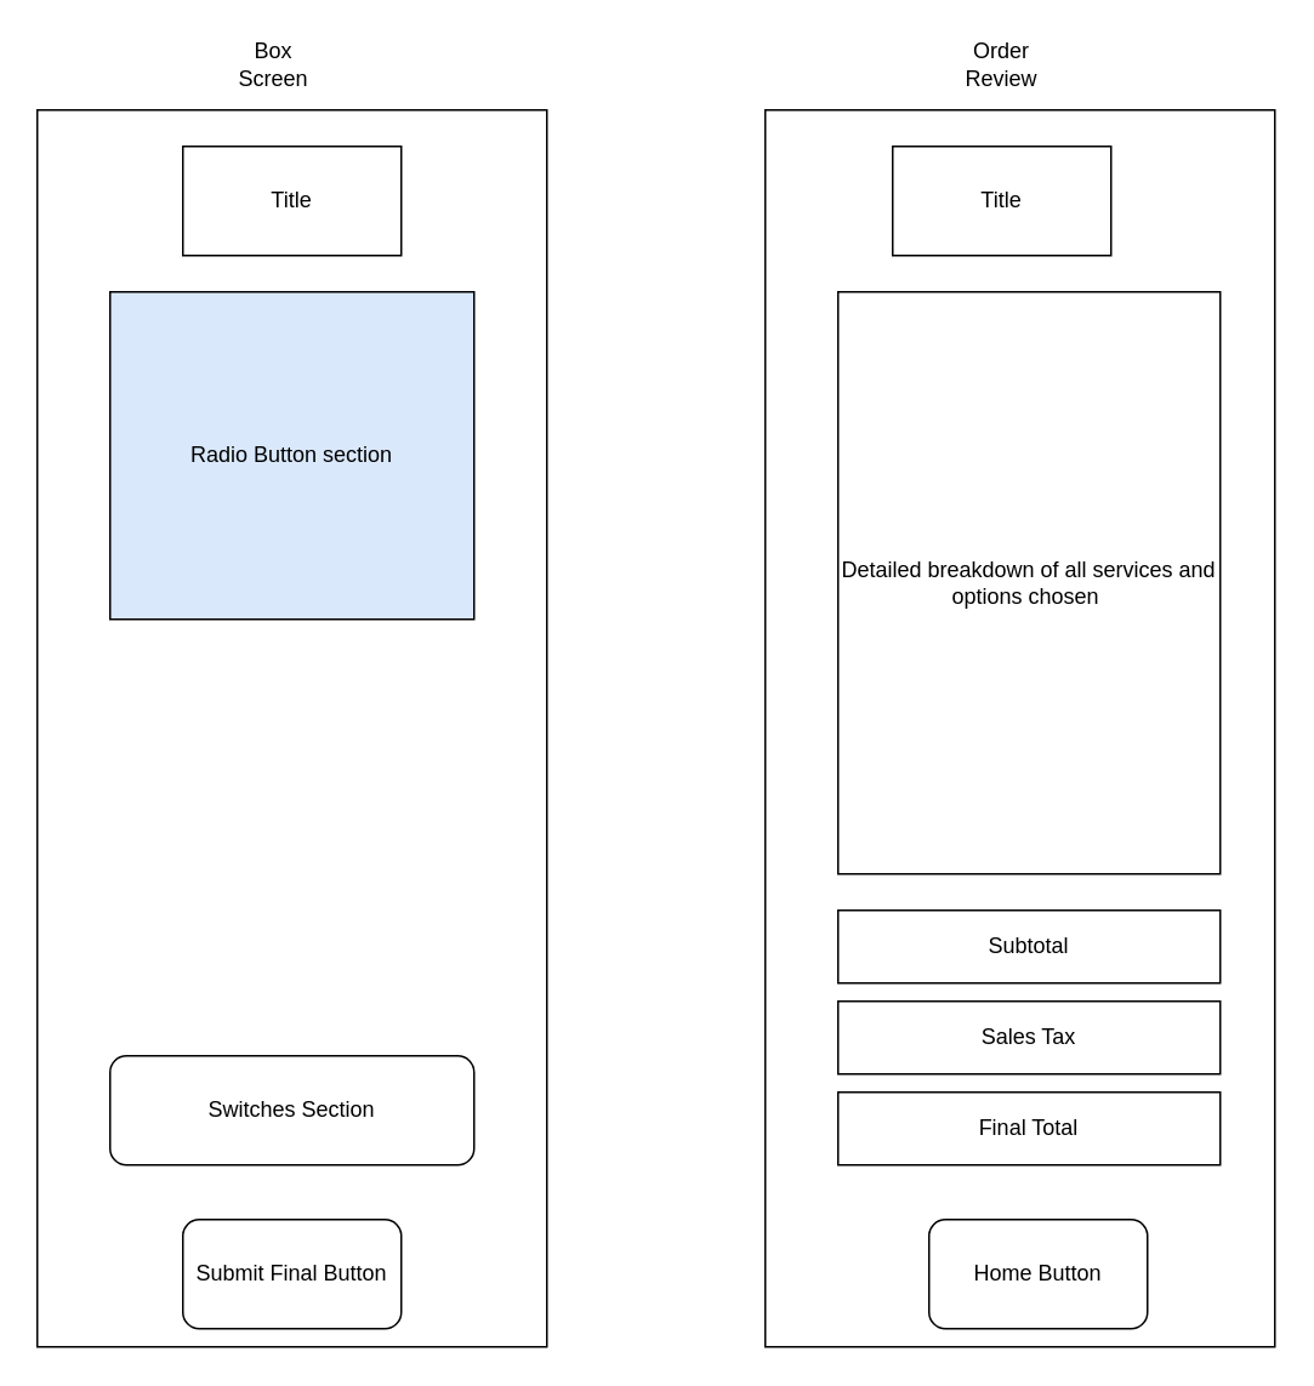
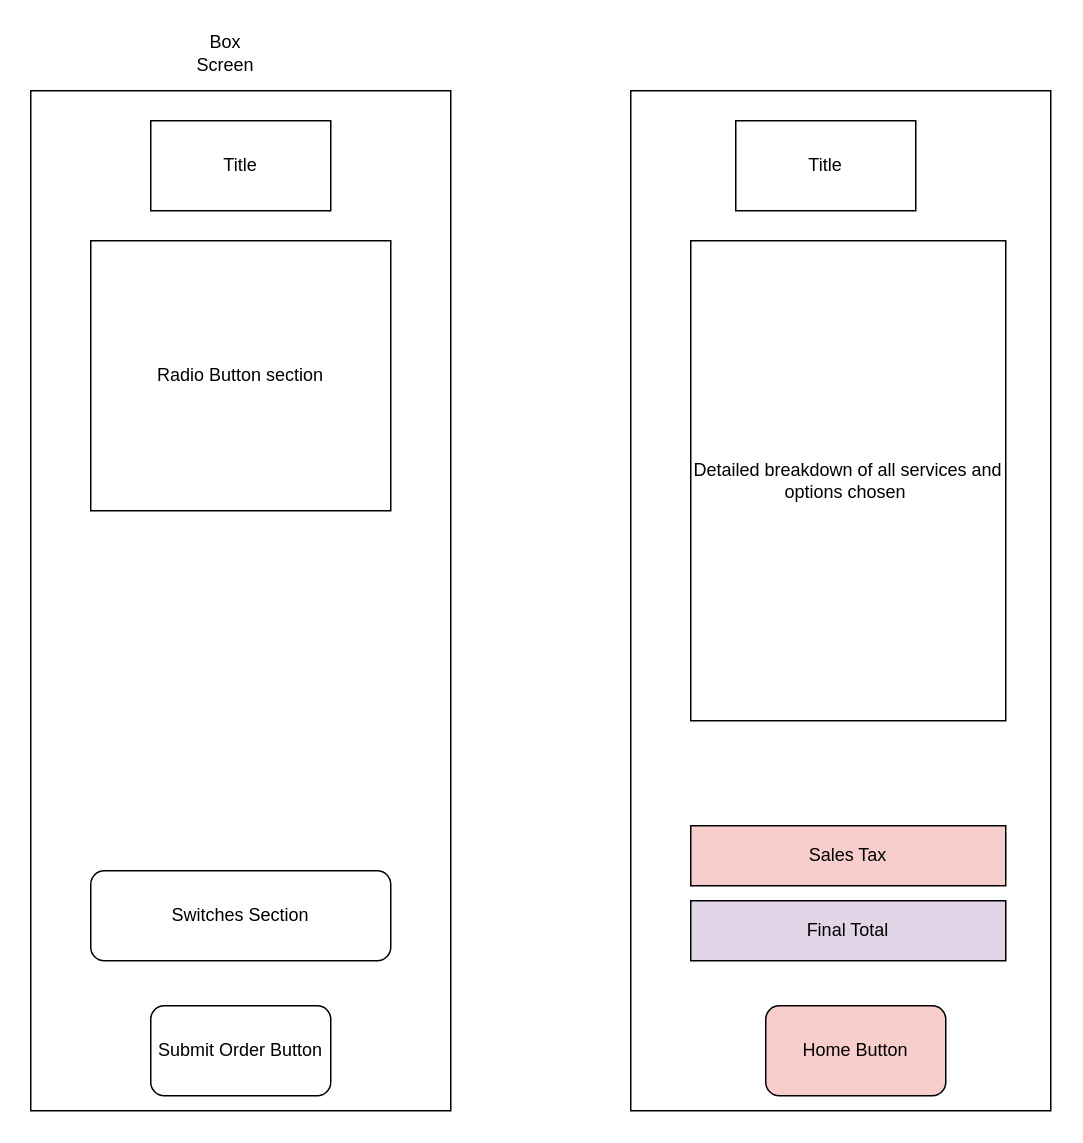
- <mxCell id="5" value="Order Review" style="text;html=1;align=center;verticalAlign=middle;whiteSpace=wrap;rounded=0;" vertex="1" parent="1"><mxGeometry x="520" y="20" width="60" height="30" as="geometry" /></mxCell>
- <mxCell id="8" value="Radio Button section" style="rounded=0;whiteSpace=wrap;html=1;fillColor=#dae8fc;" vertex="1" parent="1"><mxGeometry x="60" y="160" width="200" height="180" as="geometry" /></mxCell>
+ <mxCell id="8" value="Radio Button section" style="rounded=0;whiteSpace=wrap;html=1;" vertex="1" parent="1"><mxGeometry x="60" y="160" width="200" height="180" as="geometry" /></mxCell>
- <mxCell id="12" value="Subtotal" style="rounded=0;whiteSpace=wrap;html=1;" vertex="1" parent="1"><mxGeometry x="460" y="500" width="210" height="40" as="geometry" /></mxCell>
- <mxCell id="13" value="Sales Tax" style="rounded=0;whiteSpace=wrap;html=1;" vertex="1" parent="1"><mxGeometry x="460" y="550" width="210" height="40" as="geometry" /></mxCell>
+ <mxCell id="13" value="Sales Tax" style="rounded=0;whiteSpace=wrap;html=1;fillColor=#f8cecc;" vertex="1" parent="1"><mxGeometry x="460" y="550" width="210" height="40" as="geometry" /></mxCell>
- <mxCell id="14" value="Final Total" style="rounded=0;whiteSpace=wrap;html=1;" vertex="1" parent="1"><mxGeometry x="460" y="600" width="210" height="40" as="geometry" /></mxCell>
+ <mxCell id="14" value="Final Total" style="rounded=0;whiteSpace=wrap;html=1;fillColor=#e1d5e7;" vertex="1" parent="1"><mxGeometry x="460" y="600" width="210" height="40" as="geometry" /></mxCell>
- <mxCell id="10" value="Submit Final Button" style="rounded=1;whiteSpace=wrap;html=1;" vertex="1" parent="1"><mxGeometry x="100" y="670" width="120" height="60" as="geometry" /></mxCell>
+ <mxCell id="10" value="Submit Order Button" style="rounded=1;whiteSpace=wrap;html=1;" vertex="1" parent="1"><mxGeometry x="100" y="670" width="120" height="60" as="geometry" /></mxCell>
- <mxCell id="15" value="Home Button" style="rounded=1;whiteSpace=wrap;html=1;" vertex="1" parent="1"><mxGeometry x="510" y="670" width="120" height="60" as="geometry" /></mxCell>
+ <mxCell id="15" value="Home Button" style="rounded=1;whiteSpace=wrap;html=1;fillColor=#f8cecc;" vertex="1" parent="1"><mxGeometry x="510" y="670" width="120" height="60" as="geometry" /></mxCell>
